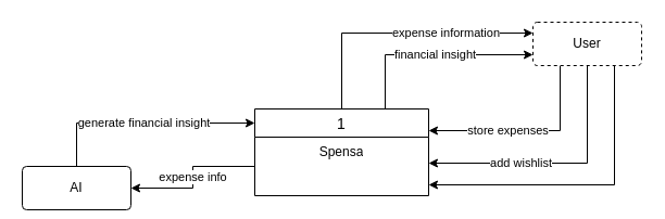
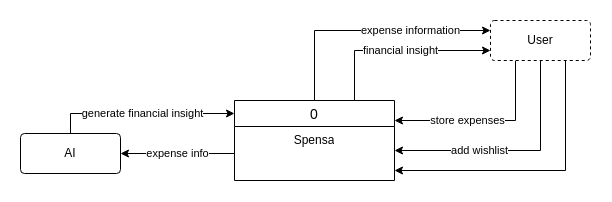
- <mxCell id="4" value="1" style="swimlane;fontStyle=0;childLayout=stackLayout;horizontal=1;startSize=26;horizontalStack=0;resizeParent=1;resizeParentMax=0;resizeLast=0;collapsible=1;marginBottom=0;align=center;fontSize=14;" vertex="1" parent="1"><mxGeometry x="234" y="100" width="160" height="80" as="geometry" /></mxCell>
+ <mxCell id="4" value="0" style="swimlane;fontStyle=0;childLayout=stackLayout;horizontal=1;startSize=26;horizontalStack=0;resizeParent=1;resizeParentMax=0;resizeLast=0;collapsible=1;marginBottom=0;align=center;fontSize=14;" vertex="1" parent="1"><mxGeometry x="234" y="100" width="160" height="80" as="geometry" /></mxCell>
- <mxCell id="11" value="AI" style="rounded=1;arcSize=10;whiteSpace=wrap;html=1;align=center;" vertex="1" parent="1"><mxGeometry x="20" y="153" width="100" height="40" as="geometry" /></mxCell>
+ <mxCell id="11" value="AI" style="rounded=1;arcSize=10;whiteSpace=wrap;html=1;align=center;" vertex="1" parent="1"><mxGeometry x="20" y="133" width="100" height="40" as="geometry" /></mxCell>
